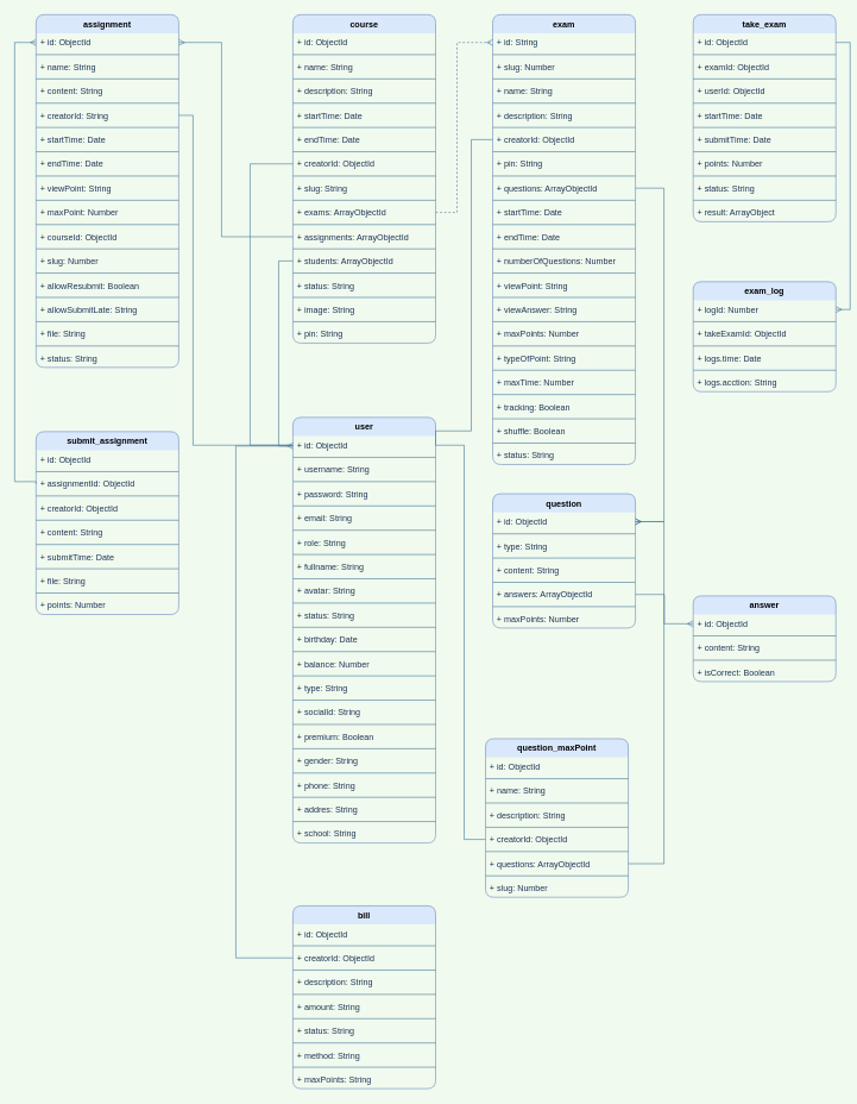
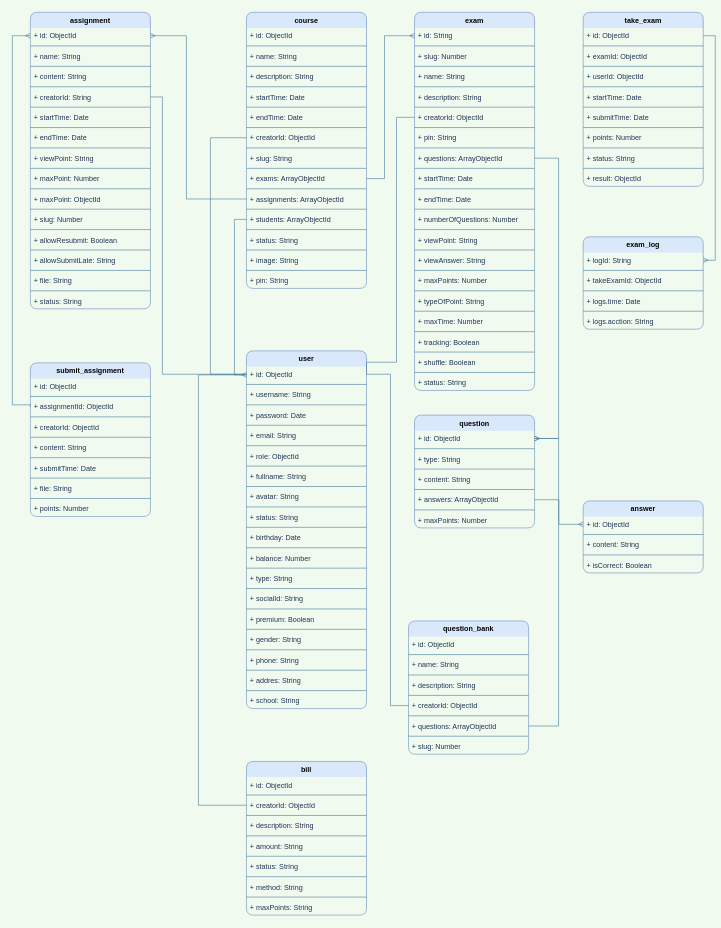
- <mxCell id="209" style="edgeStyle=orthogonalEdgeStyle;rounded=0;orthogonalLoop=1;jettySize=auto;html=1;entryX=0;entryY=0.5;entryDx=0;entryDy=0;strokeColor=#457B9D;fontColor=#1D3557;fillColor=#A8DADC;endArrow=ERmany;endFill=0;swimlaneLine=0;labelBackgroundColor=#F1FAEE;dashed=1;" parent="1" source="65" target="77" edge="1"><mxGeometry relative="1" as="geometry"><Array as="points"><mxPoint x="640" y="297" /><mxPoint x="640" y="59" /></Array></mxGeometry></mxCell>
+ <mxCell id="209" style="edgeStyle=orthogonalEdgeStyle;rounded=0;orthogonalLoop=1;jettySize=auto;html=1;entryX=0;entryY=0.5;entryDx=0;entryDy=0;strokeColor=#457B9D;fontColor=#1D3557;fillColor=#A8DADC;endArrow=ERmany;endFill=0;swimlaneLine=0;labelBackgroundColor=#F1FAEE;" parent="1" source="65" target="77" edge="1"><mxGeometry relative="1" as="geometry"><Array as="points"><mxPoint x="640" y="297" /><mxPoint x="640" y="59" /></Array></mxGeometry></mxCell>
- <mxCell id="172" value="+ result: ArrayObject" style="text;strokeColor=none;fillColor=none;align=left;verticalAlign=top;spacingLeft=4;spacingRight=4;overflow=hidden;rotatable=0;points=[[0,0.5],[1,0.5]];portConstraint=eastwest;fontColor=#1D3557;swimlaneLine=0;" parent="157" vertex="1"><mxGeometry y="264" width="200" height="26" as="geometry" /></mxCell>
+ <mxCell id="172" value="+ result: ObjectId" style="text;strokeColor=none;fillColor=none;align=left;verticalAlign=top;spacingLeft=4;spacingRight=4;overflow=hidden;rotatable=0;points=[[0,0.5],[1,0.5]];portConstraint=eastwest;fontColor=#1D3557;swimlaneLine=0;" parent="157" vertex="1"><mxGeometry y="264" width="200" height="26" as="geometry" /></mxCell>
- <mxCell id="39" value="+ courseId: ObjectId" style="text;strokeColor=none;fillColor=none;align=left;verticalAlign=top;spacingLeft=4;spacingRight=4;overflow=hidden;rotatable=0;points=[[0,0.5],[1,0.5]];portConstraint=eastwest;rounded=1;glass=0;sketch=0;fontColor=#1D3557;swimlaneLine=0;" parent="22" vertex="1"><mxGeometry y="298" width="200" height="26" as="geometry" /></mxCell>
+ <mxCell id="39" value="+ maxPoint: ObjectId" style="text;strokeColor=none;fillColor=none;align=left;verticalAlign=top;spacingLeft=4;spacingRight=4;overflow=hidden;rotatable=0;points=[[0,0.5],[1,0.5]];portConstraint=eastwest;rounded=1;glass=0;sketch=0;fontColor=#1D3557;swimlaneLine=0;" parent="22" vertex="1"><mxGeometry y="298" width="200" height="26" as="geometry" /></mxCell>
- <mxCell id="114" value="+ logId: Number" style="text;strokeColor=none;fillColor=none;align=left;verticalAlign=top;spacingLeft=4;spacingRight=4;overflow=hidden;rotatable=0;points=[[0,0.5],[1,0.5]];portConstraint=eastwest;rounded=1;glass=0;sketch=0;fontColor=#1D3557;swimlaneLine=0;" parent="113" vertex="1"><mxGeometry y="26" width="200" height="26" as="geometry" /></mxCell>
+ <mxCell id="114" value="+ logId: String" style="text;strokeColor=none;fillColor=none;align=left;verticalAlign=top;spacingLeft=4;spacingRight=4;overflow=hidden;rotatable=0;points=[[0,0.5],[1,0.5]];portConstraint=eastwest;rounded=1;glass=0;sketch=0;fontColor=#1D3557;swimlaneLine=0;" parent="113" vertex="1"><mxGeometry y="26" width="200" height="26" as="geometry" /></mxCell>
- <mxCell id="178" value="+ password: String" style="text;strokeColor=none;fillColor=none;align=left;verticalAlign=top;spacingLeft=4;spacingRight=4;overflow=hidden;rotatable=0;points=[[0,0.5],[1,0.5]];portConstraint=eastwest;fontColor=#1D3557;swimlaneLine=0;" parent="173" vertex="1"><mxGeometry y="94" width="200" height="26" as="geometry" /></mxCell>
+ <mxCell id="178" value="+ password: Date" style="text;strokeColor=none;fillColor=none;align=left;verticalAlign=top;spacingLeft=4;spacingRight=4;overflow=hidden;rotatable=0;points=[[0,0.5],[1,0.5]];portConstraint=eastwest;fontColor=#1D3557;swimlaneLine=0;" parent="173" vertex="1"><mxGeometry y="94" width="200" height="26" as="geometry" /></mxCell>
- <mxCell id="182" value="+ role: String" style="text;strokeColor=none;fillColor=none;align=left;verticalAlign=top;spacingLeft=4;spacingRight=4;overflow=hidden;rotatable=0;points=[[0,0.5],[1,0.5]];portConstraint=eastwest;fontColor=#1D3557;swimlaneLine=0;" parent="173" vertex="1"><mxGeometry y="162" width="200" height="26" as="geometry" /></mxCell>
+ <mxCell id="182" value="+ role: ObjectId" style="text;strokeColor=none;fillColor=none;align=left;verticalAlign=top;spacingLeft=4;spacingRight=4;overflow=hidden;rotatable=0;points=[[0,0.5],[1,0.5]];portConstraint=eastwest;fontColor=#1D3557;swimlaneLine=0;" parent="173" vertex="1"><mxGeometry y="162" width="200" height="26" as="geometry" /></mxCell>
- <mxCell id="131" value="question_maxPoint" style="swimlane;fontStyle=1;align=center;verticalAlign=top;childLayout=stackLayout;horizontal=1;startSize=26;horizontalStack=0;resizeParent=1;resizeParentMax=0;resizeLast=0;collapsible=1;marginBottom=0;rounded=1;glass=0;sketch=0;fillColor=#dae8fc;strokeColor=#6c8ebf;swimlaneLine=0;" parent="1" vertex="1"><mxGeometry x="680" y="1034" width="200" height="222" as="geometry" /></mxCell>
+ <mxCell id="131" value="question_bank" style="swimlane;fontStyle=1;align=center;verticalAlign=top;childLayout=stackLayout;horizontal=1;startSize=26;horizontalStack=0;resizeParent=1;resizeParentMax=0;resizeLast=0;collapsible=1;marginBottom=0;rounded=1;glass=0;sketch=0;fillColor=#dae8fc;strokeColor=#6c8ebf;swimlaneLine=0;" parent="1" vertex="1"><mxGeometry x="680" y="1034" width="200" height="222" as="geometry" /></mxCell>
